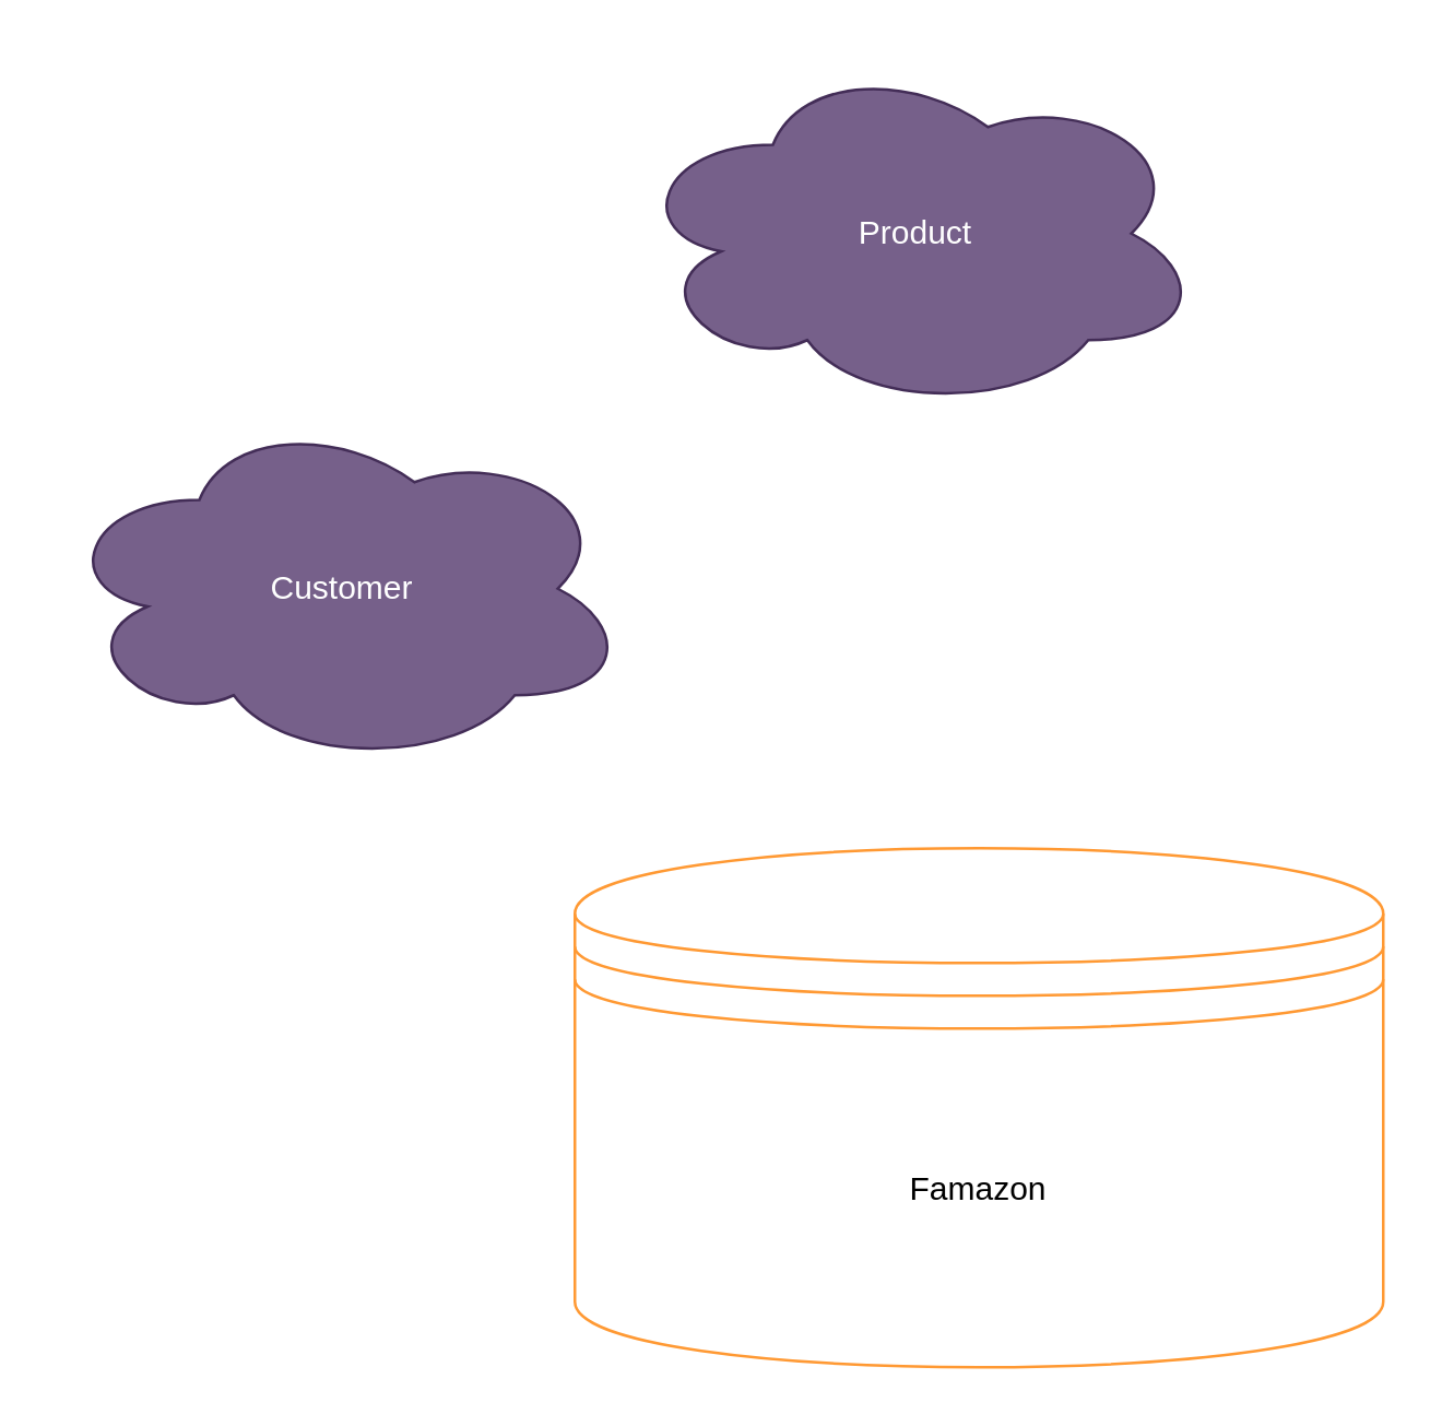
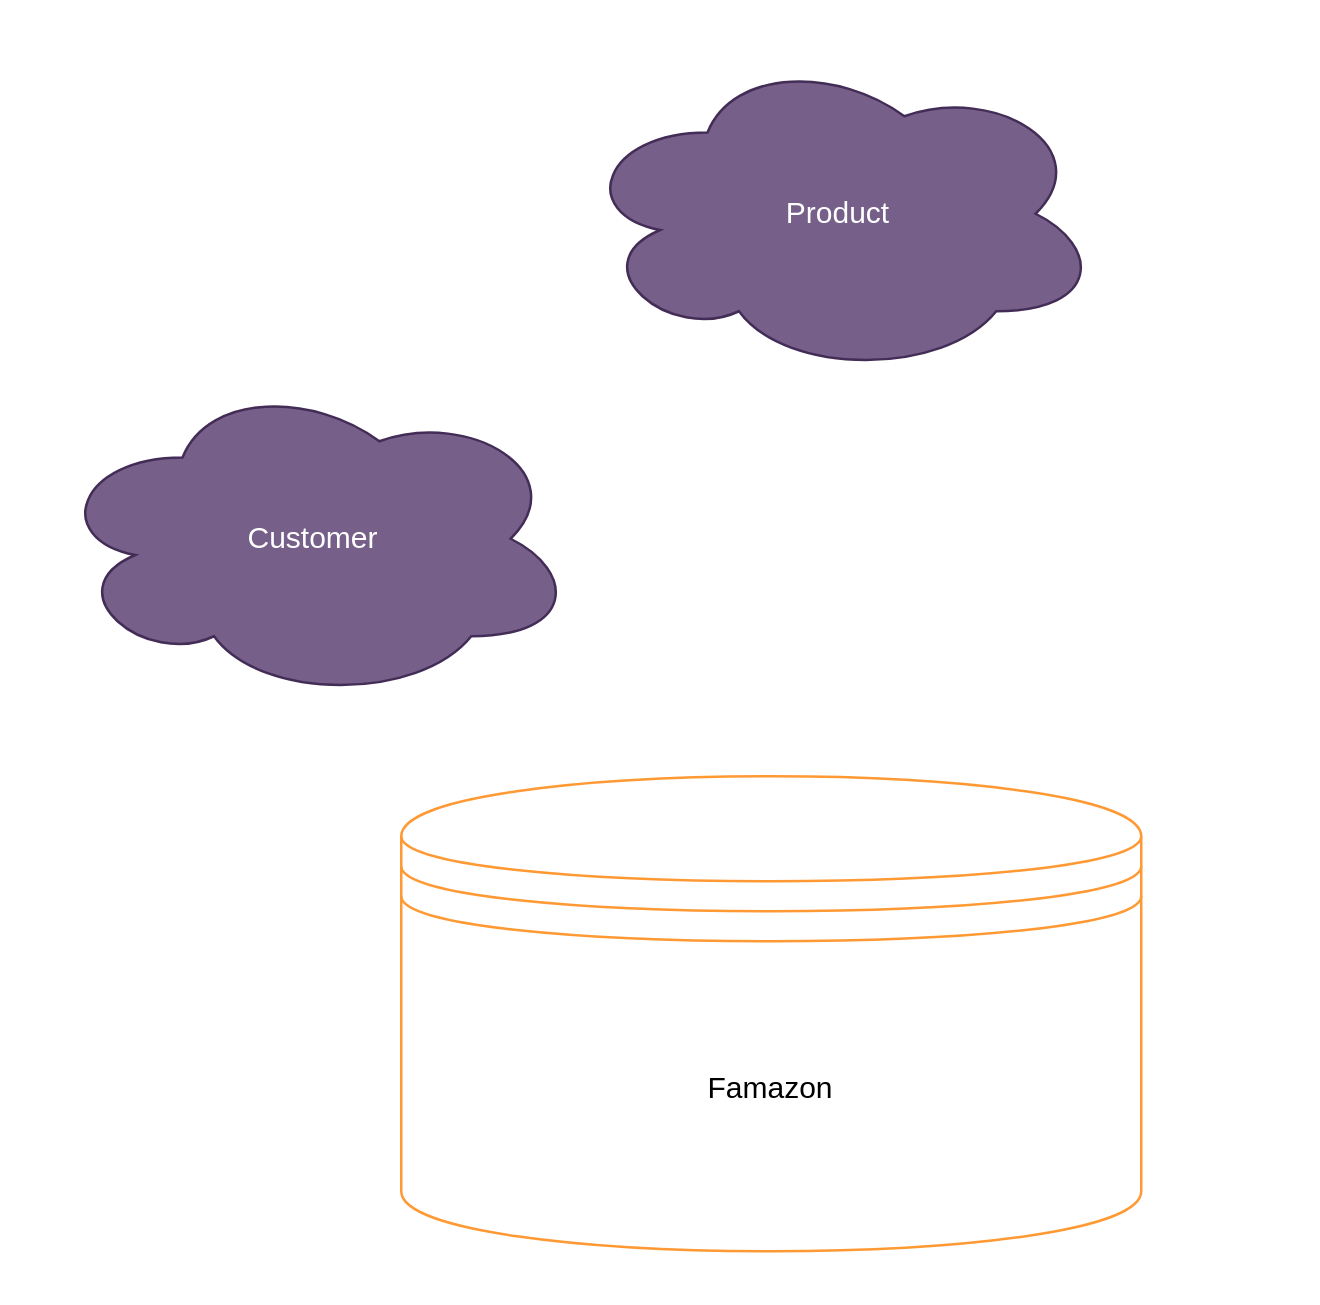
- <mxCell id="2" value="Famazon" style="shape=datastore;whiteSpace=wrap;html=1;strokeColor=#FF9933;" parent="1" vertex="1"><mxGeometry x="210" y="310" width="296" height="190" as="geometry" /></mxCell>
+ <mxCell id="2" value="Famazon" style="shape=datastore;whiteSpace=wrap;html=1;strokeColor=#FF9933;" parent="1" vertex="1"><mxGeometry x="160" y="310" width="296" height="190" as="geometry" /></mxCell>
